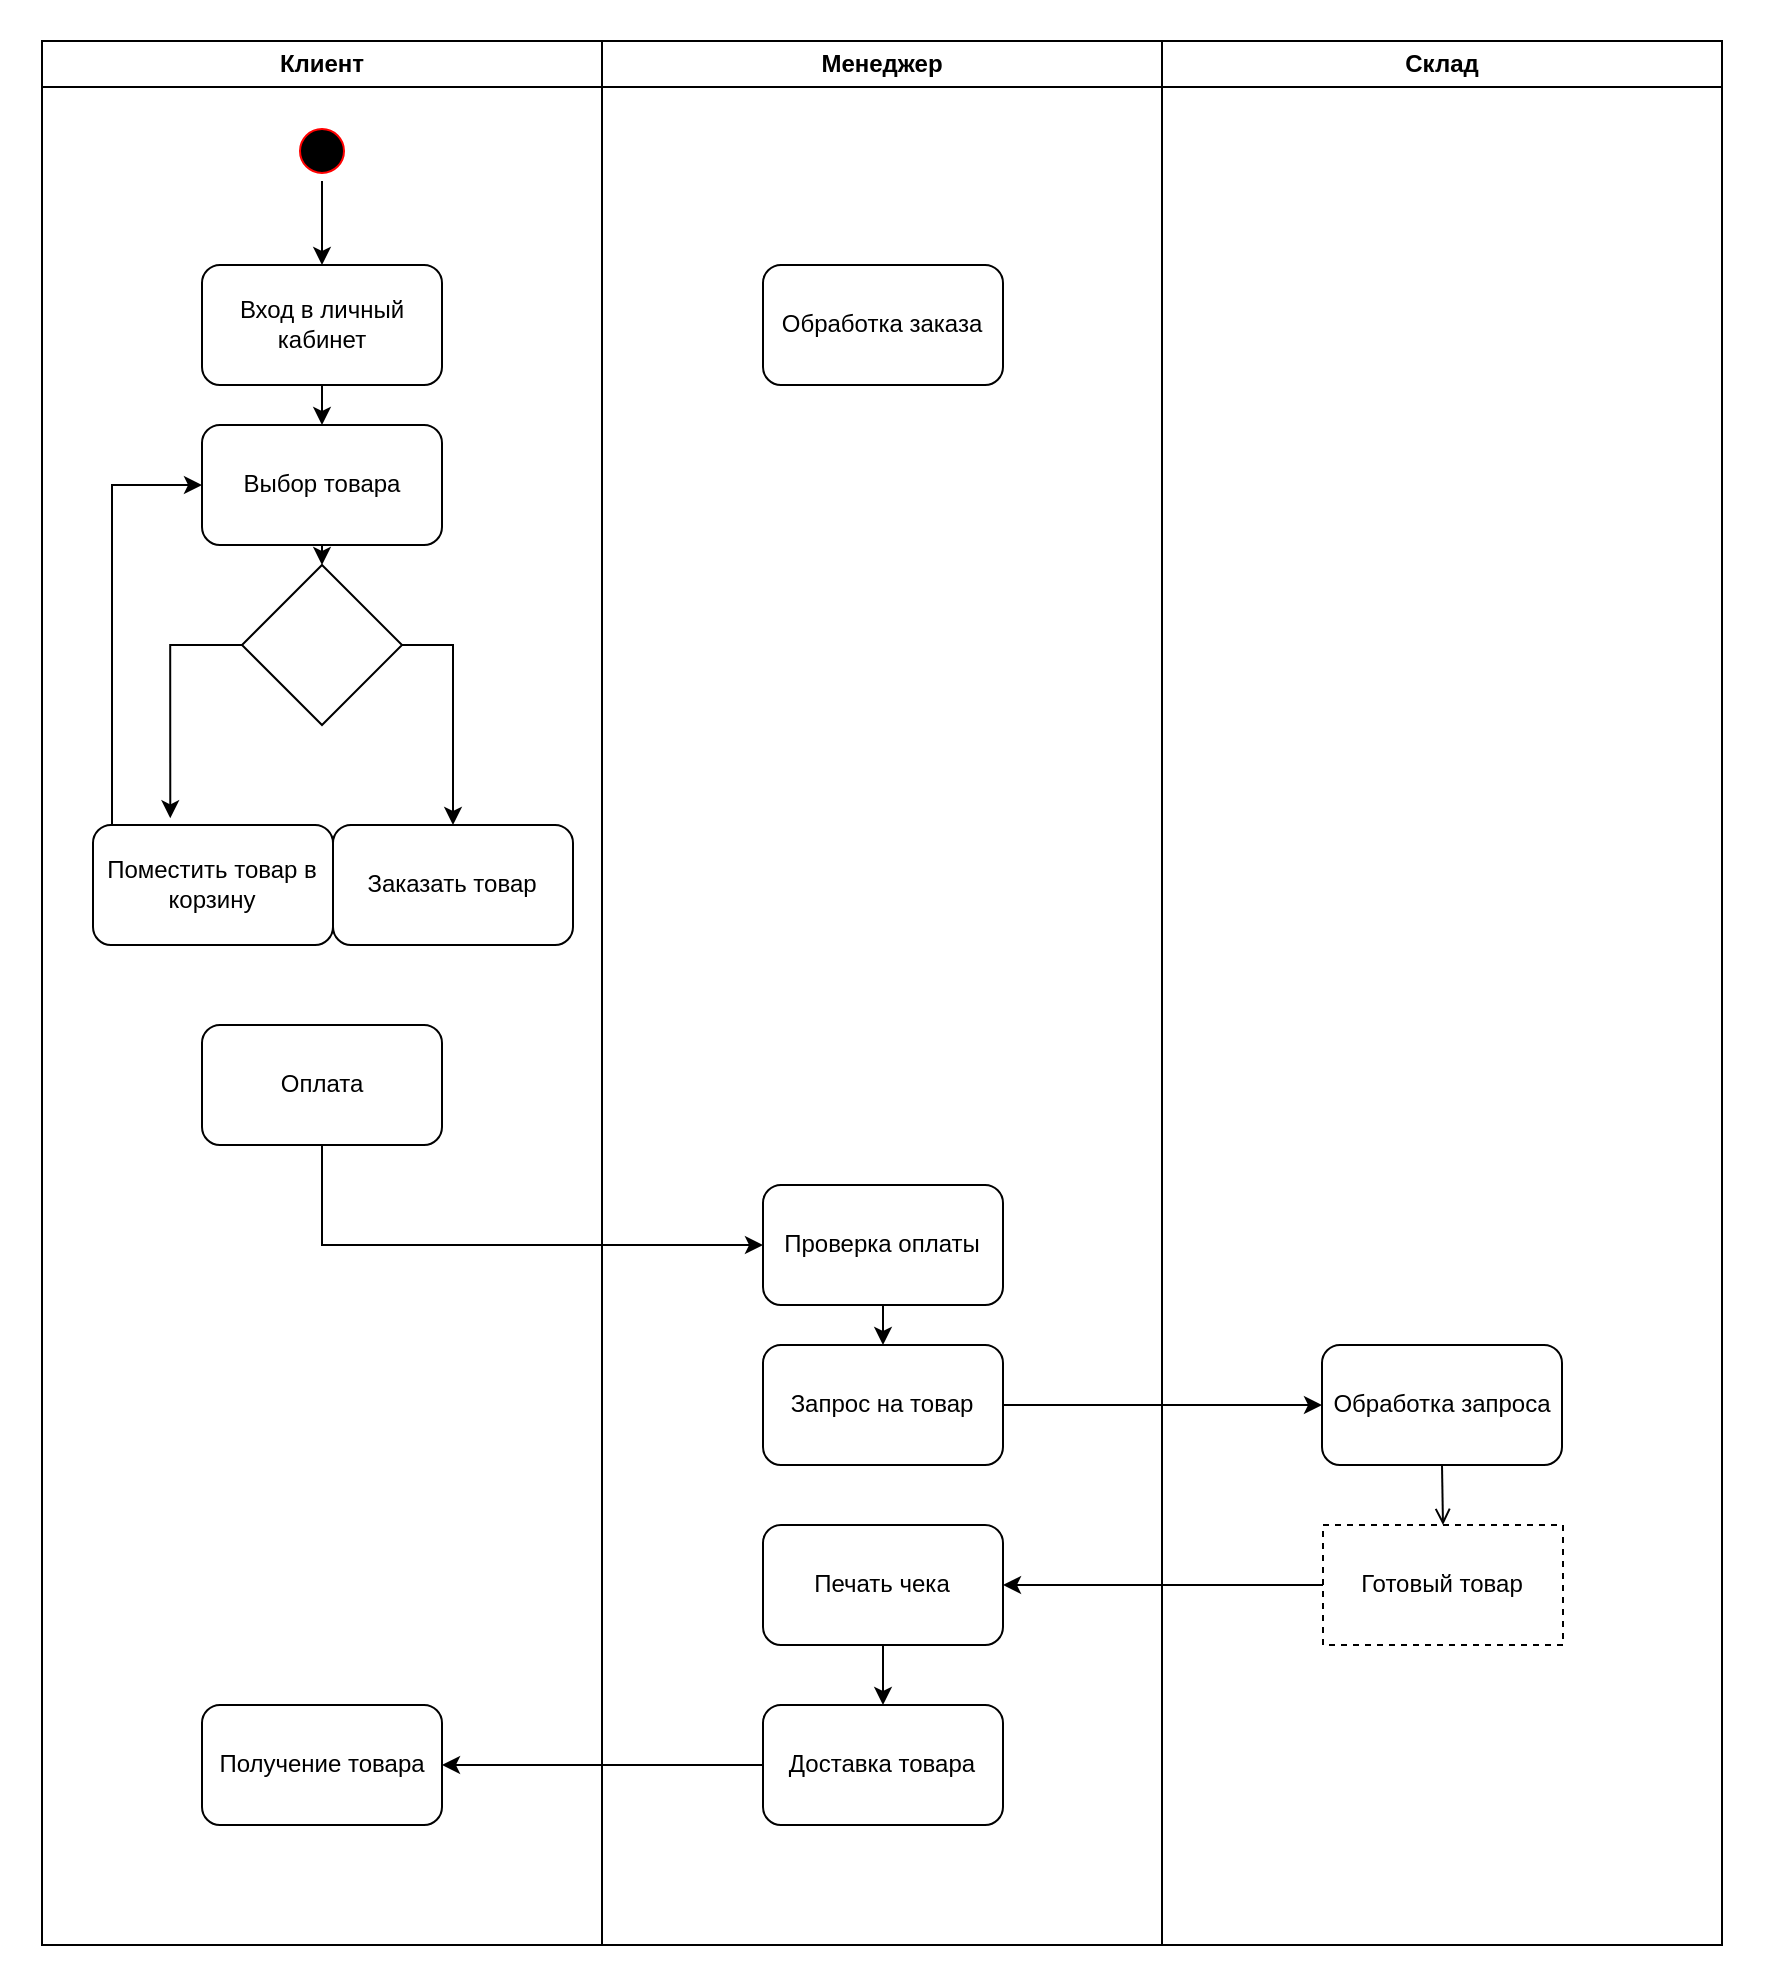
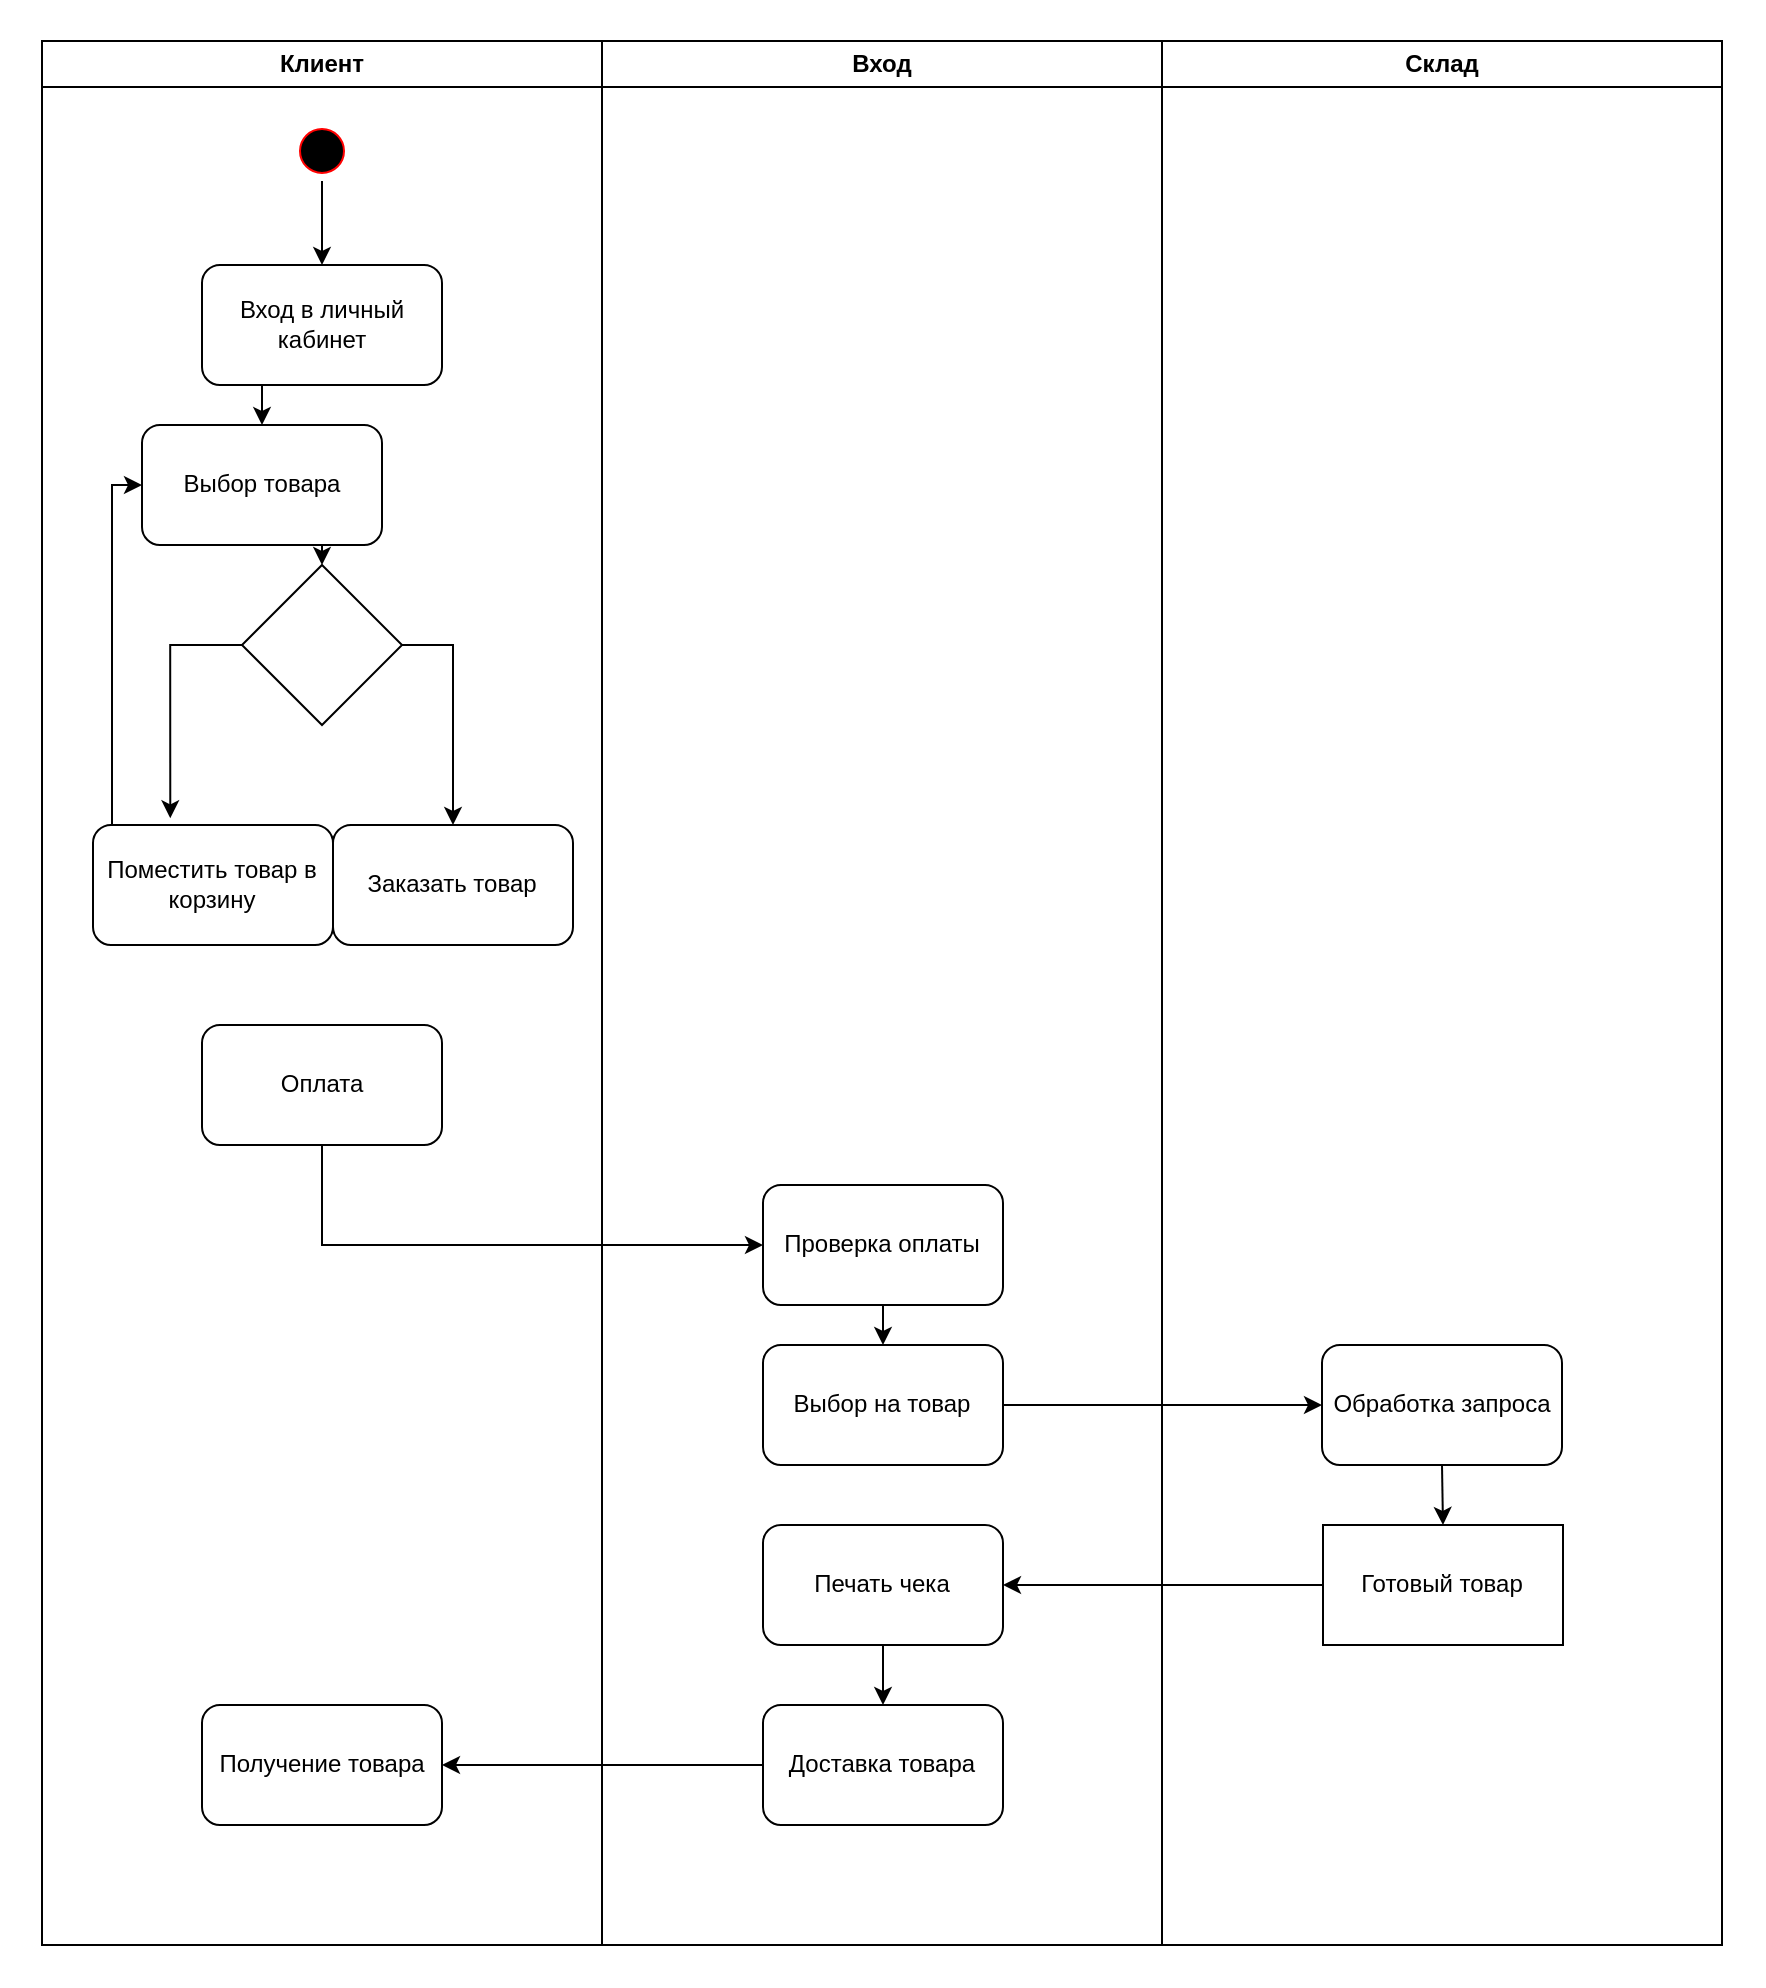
- <mxCell id="17" value="Менеджер" style="swimlane;whiteSpace=wrap" parent="1" vertex="1"><mxGeometry x="300.5" y="20" width="280" height="952" as="geometry" /></mxCell>
+ <mxCell id="17" value="Вход" style="swimlane;whiteSpace=wrap" parent="1" vertex="1"><mxGeometry x="300.5" y="20" width="280" height="952" as="geometry" /></mxCell>
- <mxCell id="18" value="Обработка заказа" style="rounded=1;whiteSpace=wrap;html=1;" vertex="1" parent="17"><mxGeometry x="80.5" y="112" width="120" height="60" as="geometry" /></mxCell>
- <mxCell id="8" value="Выбор товара" style="rounded=1;whiteSpace=wrap;html=1;" vertex="1" parent="2"><mxGeometry x="80" y="192" width="120" height="60" as="geometry" /></mxCell>
+ <mxCell id="8" value="Выбор товара" style="rounded=1;whiteSpace=wrap;html=1;" vertex="1" parent="2"><mxGeometry x="50" y="192" width="120" height="60" as="geometry" /></mxCell>
- <mxCell id="21" value="Запрос на товар" style="rounded=1;whiteSpace=wrap;html=1;" vertex="1" parent="17"><mxGeometry x="80.5" y="652" width="120" height="60" as="geometry" /></mxCell>
+ <mxCell id="21" value="Выбор на товар" style="rounded=1;whiteSpace=wrap;html=1;" vertex="1" parent="17"><mxGeometry x="80.5" y="652" width="120" height="60" as="geometry" /></mxCell>
- <mxCell id="26" style="edgeStyle=orthogonalEdgeStyle;rounded=0;orthogonalLoop=1;jettySize=auto;html=1;exitX=0.5;exitY=1;exitDx=0;exitDy=0;entryX=0.5;entryY=0;entryDx=0;entryDy=0;endArrow=open;" edge="1" parent="25" source="27" target="28"><mxGeometry relative="1" as="geometry" /></mxCell>
+ <mxCell id="26" style="edgeStyle=orthogonalEdgeStyle;rounded=0;orthogonalLoop=1;jettySize=auto;html=1;exitX=0.5;exitY=1;exitDx=0;exitDy=0;entryX=0.5;entryY=0;entryDx=0;entryDy=0;" edge="1" parent="25" source="27" target="28"><mxGeometry relative="1" as="geometry" /></mxCell>
- <mxCell id="28" value="Готовый товар" style="rounded=0;whiteSpace=wrap;html=1;dashed=1;" vertex="1" parent="25"><mxGeometry x="80.5" y="742" width="120" height="60" as="geometry" /></mxCell>
+ <mxCell id="28" value="Готовый товар" style="rounded=0;whiteSpace=wrap;html=1;" vertex="1" parent="25"><mxGeometry x="80.5" y="742" width="120" height="60" as="geometry" /></mxCell>
